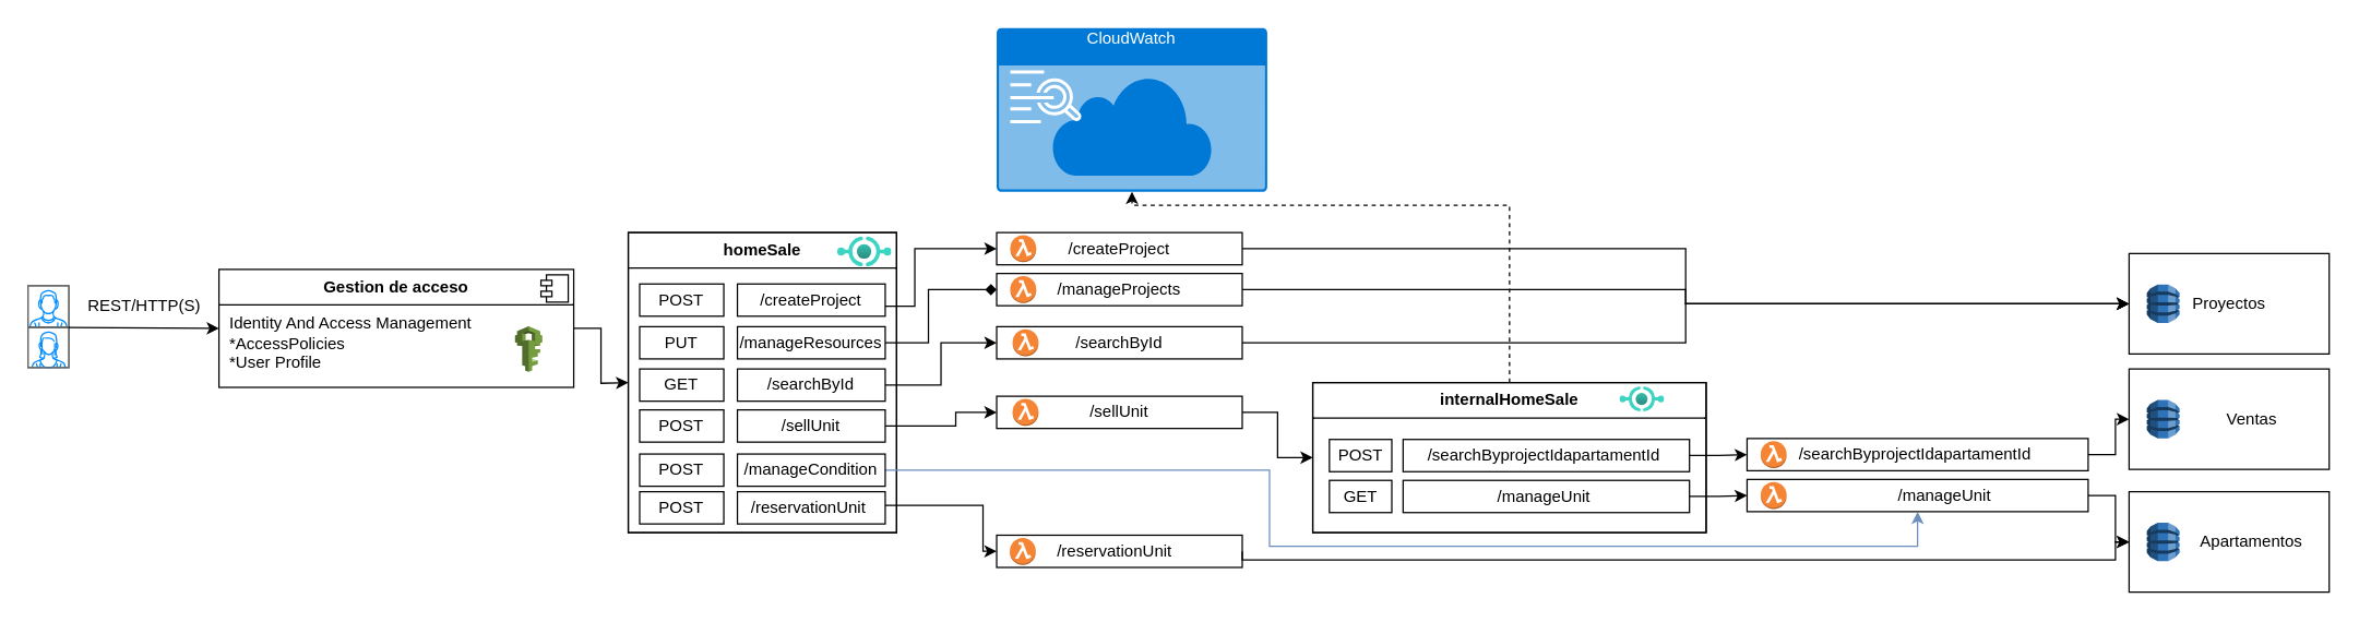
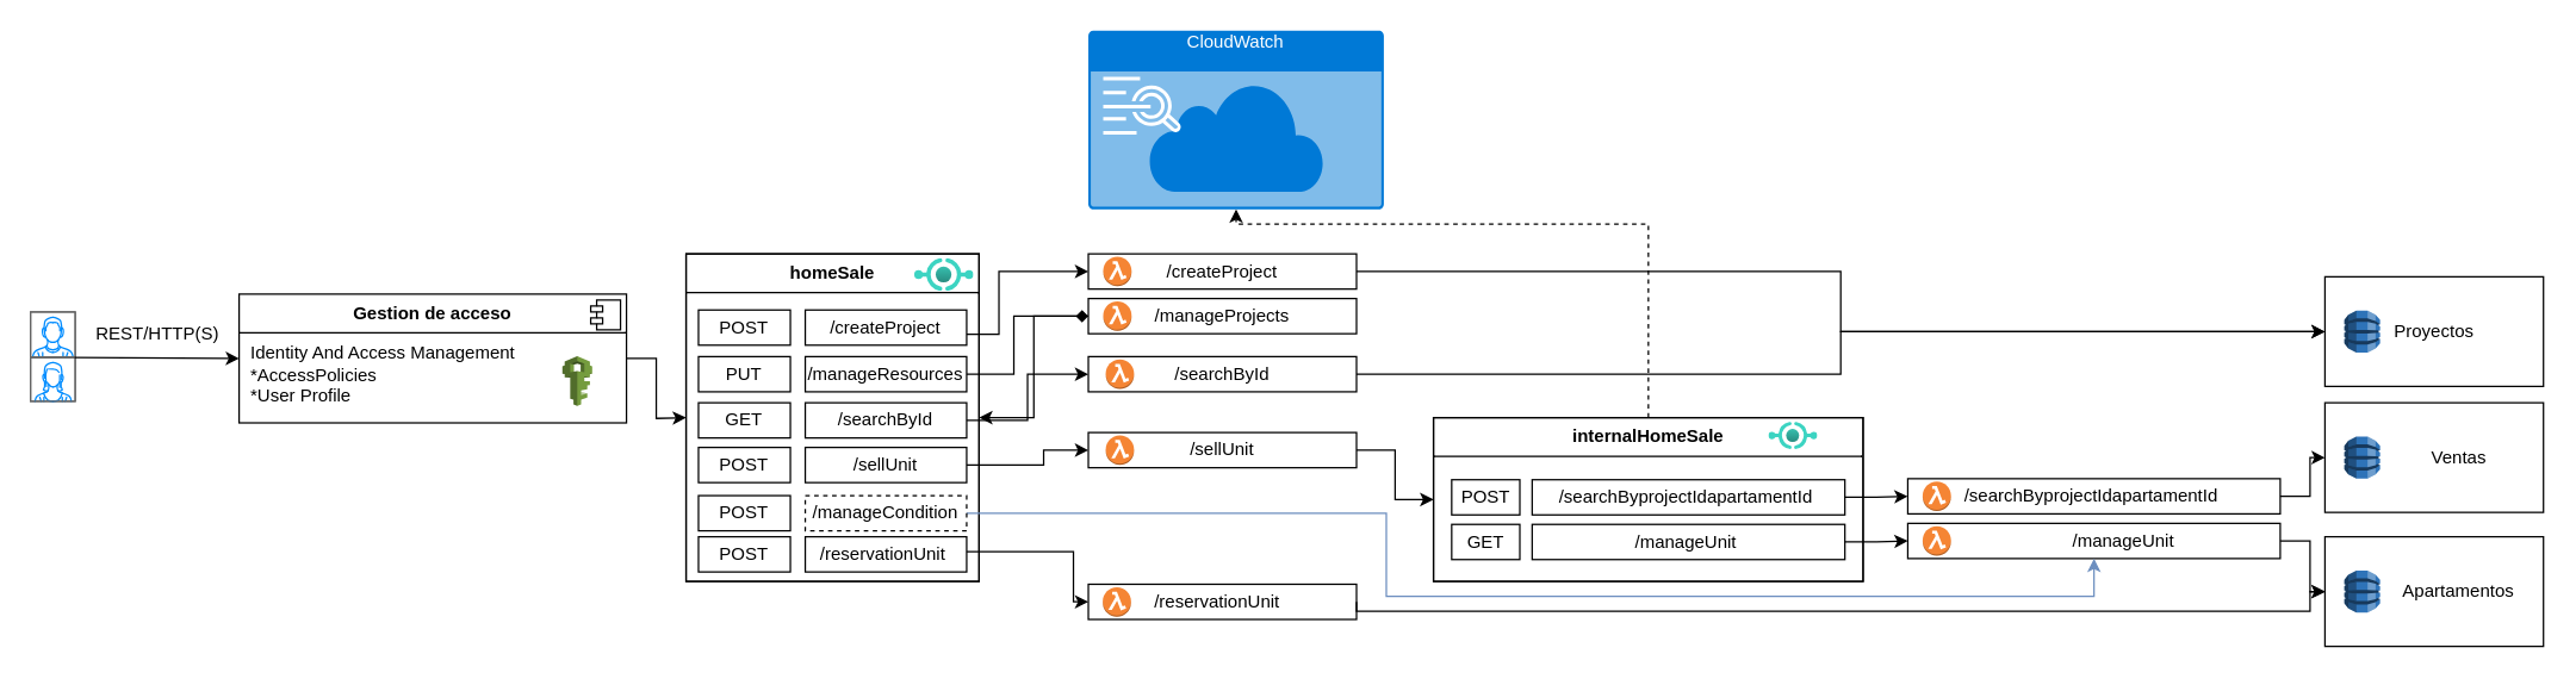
- <mxCell id="86" value="" style="edgeStyle=orthogonalEdgeStyle;rounded=0;orthogonalLoop=1;jettySize=auto;html=1;entryX=0;entryY=0.5;entryDx=0;entryDy=0;" edge="1" parent="1" source="84" target="29"><mxGeometry relative="1" as="geometry"><mxPoint x="1080" y="211.815" as="targetPoint" /></mxGeometry></mxCell>
+ <mxCell id="86" value="" style="edgeStyle=orthogonalEdgeStyle;rounded=0;orthogonalLoop=1;jettySize=auto;html=1;" edge="1" parent="1" source="84" target="2"><mxGeometry relative="1" as="geometry"><mxPoint x="1080" y="211.815" as="targetPoint" /></mxGeometry></mxCell>
- <mxCell id="77" value="/manageCondition" style="rounded=0;whiteSpace=wrap;html=1;fillColor=none;container=0;strokeColor=#000000;" parent="1" vertex="1"><mxGeometry x="540" y="332.37" width="108.33" height="23.63" as="geometry" /></mxCell>
+ <mxCell id="77" value="/manageCondition" style="rounded=0;whiteSpace=wrap;html=1;fillColor=none;container=0;strokeColor=#000000;dashed=1;" parent="1" vertex="1"><mxGeometry x="540" y="332.37" width="108.33" height="23.63" as="geometry" /></mxCell>
